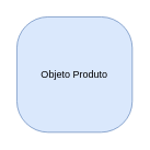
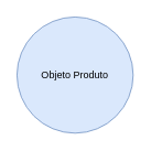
- <mxCell id="2" value="Objeto Produto" style="whiteSpace=wrap;html=1;aspect=fixed;fillColor=#dae8fc;strokeColor=#6c8ebf;rounded=1;arcSize=27;" vertex="1" parent="1"><mxGeometry x="20" y="20" width="140" height="140" as="geometry" /></mxCell>
+ <mxCell id="2" value="Objeto Produto" style="ellipse;whiteSpace=wrap;html=1;aspect=fixed;fillColor=#dae8fc;strokeColor=#6c8ebf;arcSize=27;" vertex="1" parent="1"><mxGeometry x="20" y="20" width="140" height="140" as="geometry" /></mxCell>
